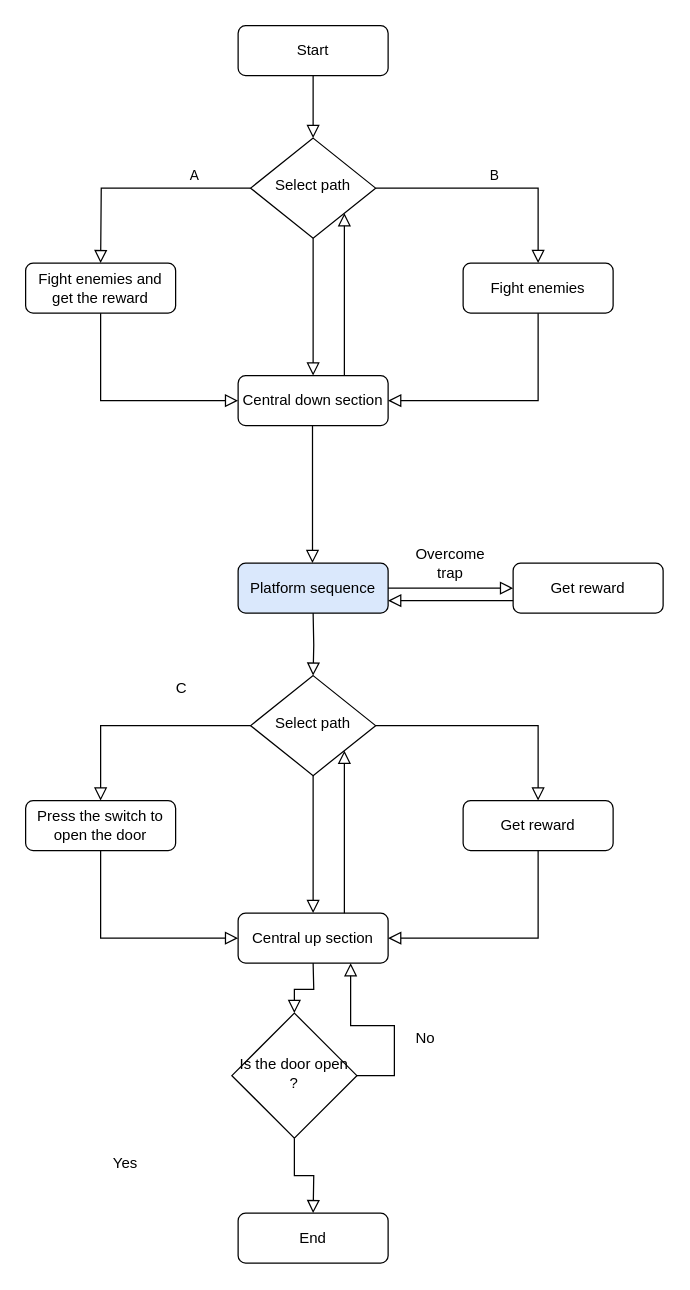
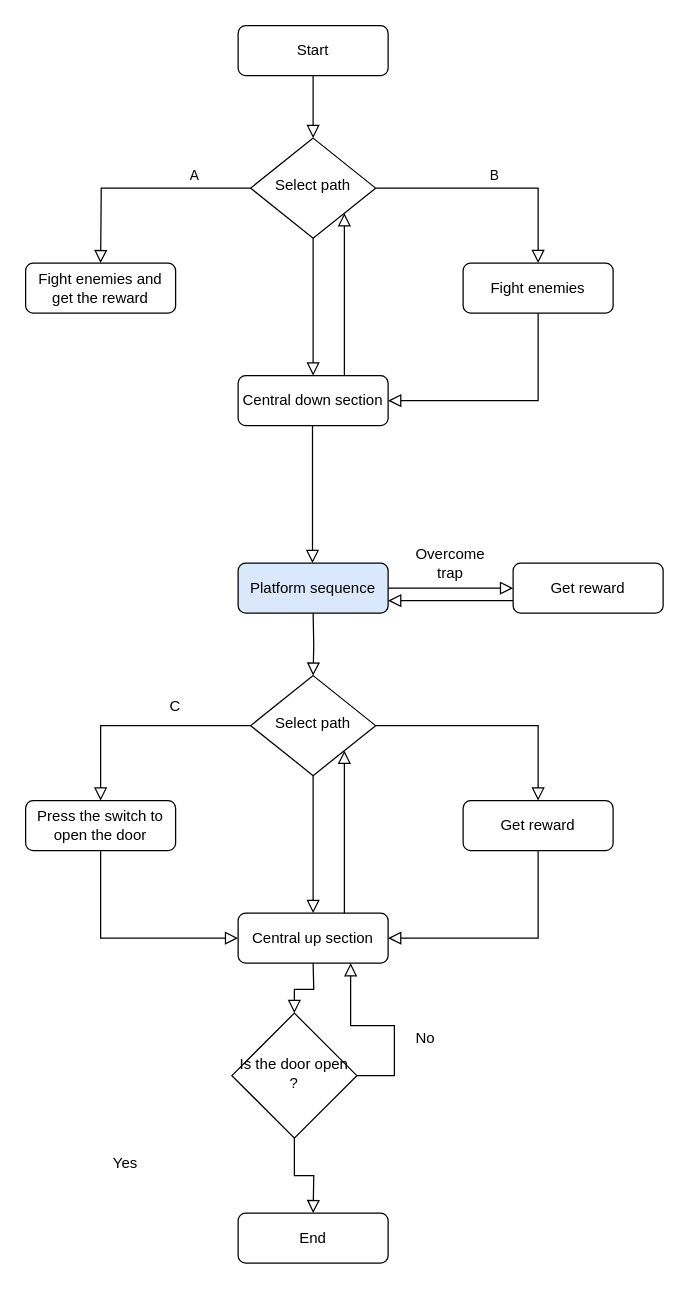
- <mxCell id="12" value="" style="rounded=0;html=1;jettySize=auto;orthogonalLoop=1;fontSize=11;endArrow=block;endFill=0;endSize=8;strokeWidth=1;shadow=0;labelBackgroundColor=none;edgeStyle=orthogonalEdgeStyle;exitX=0.5;exitY=1;exitDx=0;exitDy=0;entryX=0;entryY=0.5;entryDx=0;entryDy=0;" parent="1" source="8" target="10" edge="1"><mxGeometry x="-0.5" y="-10" relative="1" as="geometry"><mxPoint as="offset" /><mxPoint x="270" y="210" as="sourcePoint" /><mxPoint x="270" y="320" as="targetPoint" /><Array as="points"><mxPoint x="80" y="320" /></Array></mxGeometry></mxCell>
- <mxCell id="30" value="C" style="text;html=1;strokeColor=none;fillColor=none;align=center;verticalAlign=middle;whiteSpace=wrap;rounded=0;" parent="1" vertex="1"><mxGeometry x="125" y="540" width="40" height="20" as="geometry" /></mxCell>
+ <mxCell id="30" value="C" style="text;html=1;strokeColor=none;fillColor=none;align=center;verticalAlign=middle;whiteSpace=wrap;rounded=0;" parent="1" vertex="1"><mxGeometry x="120" y="555" width="40" height="20" as="geometry" /></mxCell>
